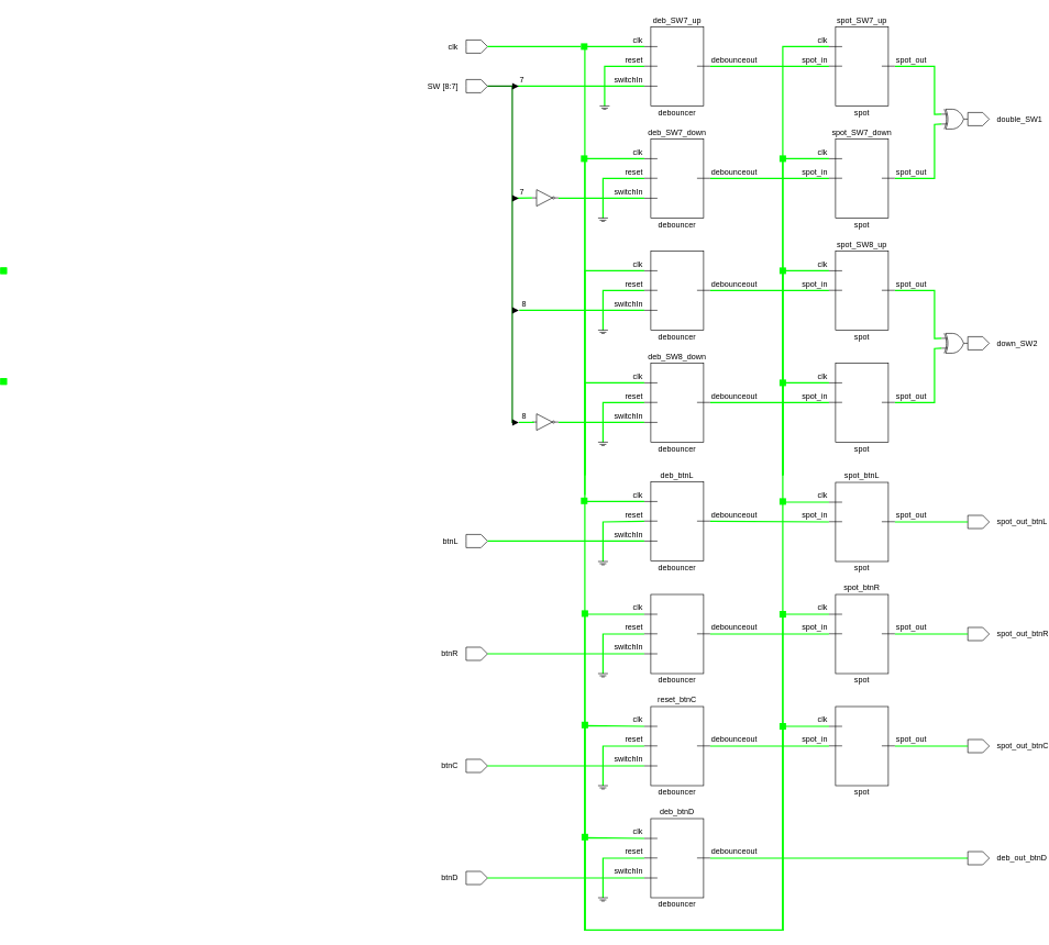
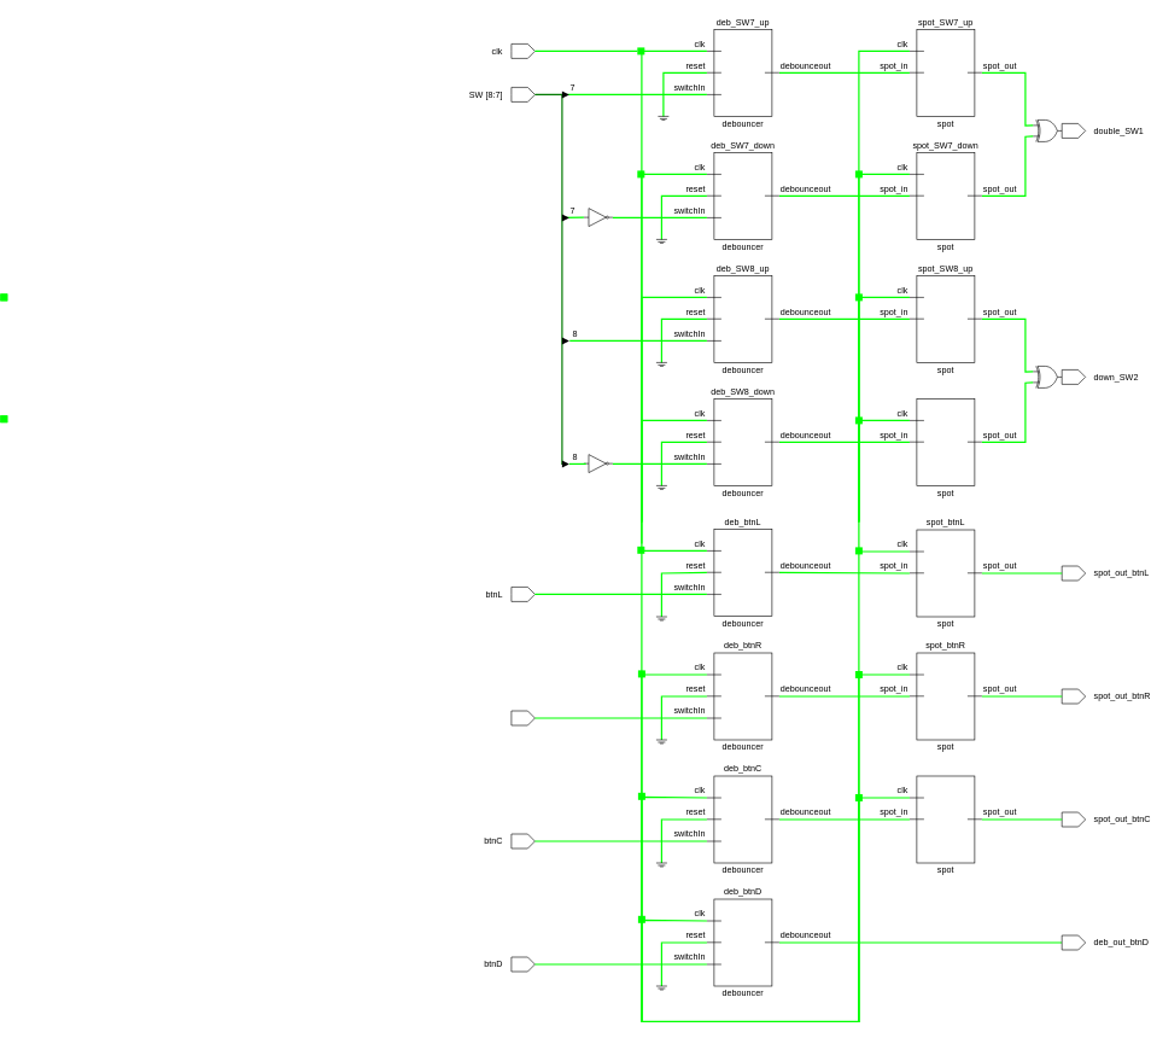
+ <mxCell id="46" value="deb_SW8_up" style="text;html=1;align=center;verticalAlign=middle;whiteSpace=wrap;rounded=0;" parent="34" vertex="1"><mxGeometry x="70" width="80" height="20" as="geometry" /></mxCell>
+ <mxCell id="176" value="deb_btnR" style="text;html=1;align=center;verticalAlign=middle;whiteSpace=wrap;rounded=0;" parent="164" vertex="1"><mxGeometry x="70" width="80" height="20" as="geometry" /></mxCell>
- <mxCell id="275" value="btnR" style="text;html=1;align=right;verticalAlign=middle;whiteSpace=wrap;rounded=0;" parent="1" vertex="1"><mxGeometry x="20" y="981" width="50" height="20" as="geometry" /></mxCell>
- <mxCell id="189" value="reset_btnC" style="text;html=1;align=center;verticalAlign=middle;whiteSpace=wrap;rounded=0;" parent="177" vertex="1"><mxGeometry x="70" width="80" height="20" as="geometry" /></mxCell>
+ <mxCell id="189" value="deb_btnC" style="text;html=1;align=center;verticalAlign=middle;whiteSpace=wrap;rounded=0;" parent="177" vertex="1"><mxGeometry x="70" width="80" height="20" as="geometry" /></mxCell>
